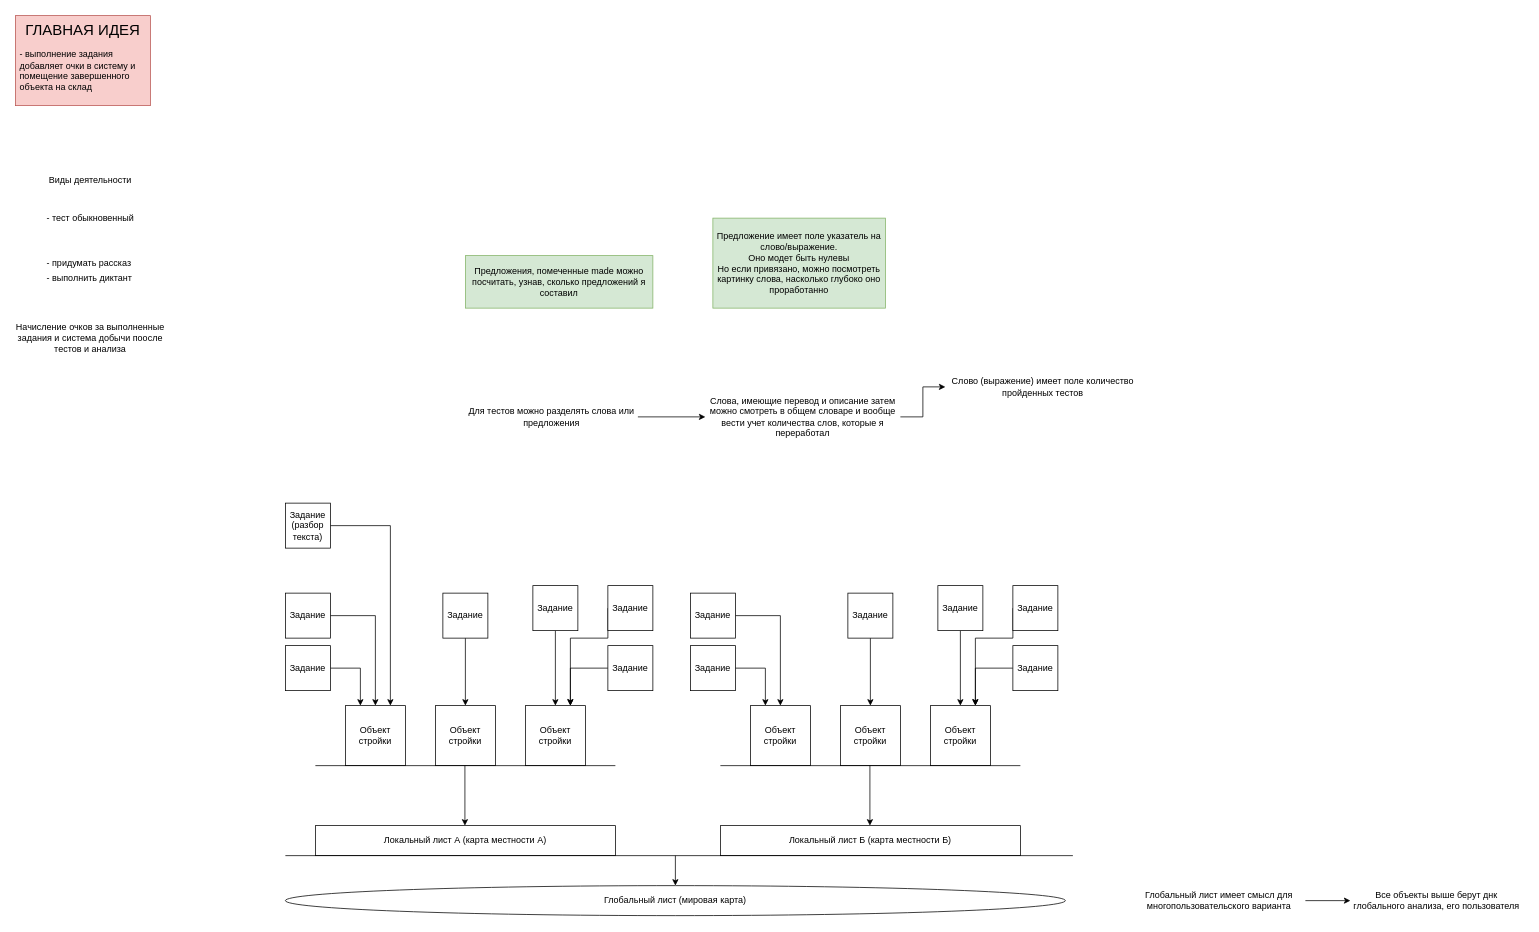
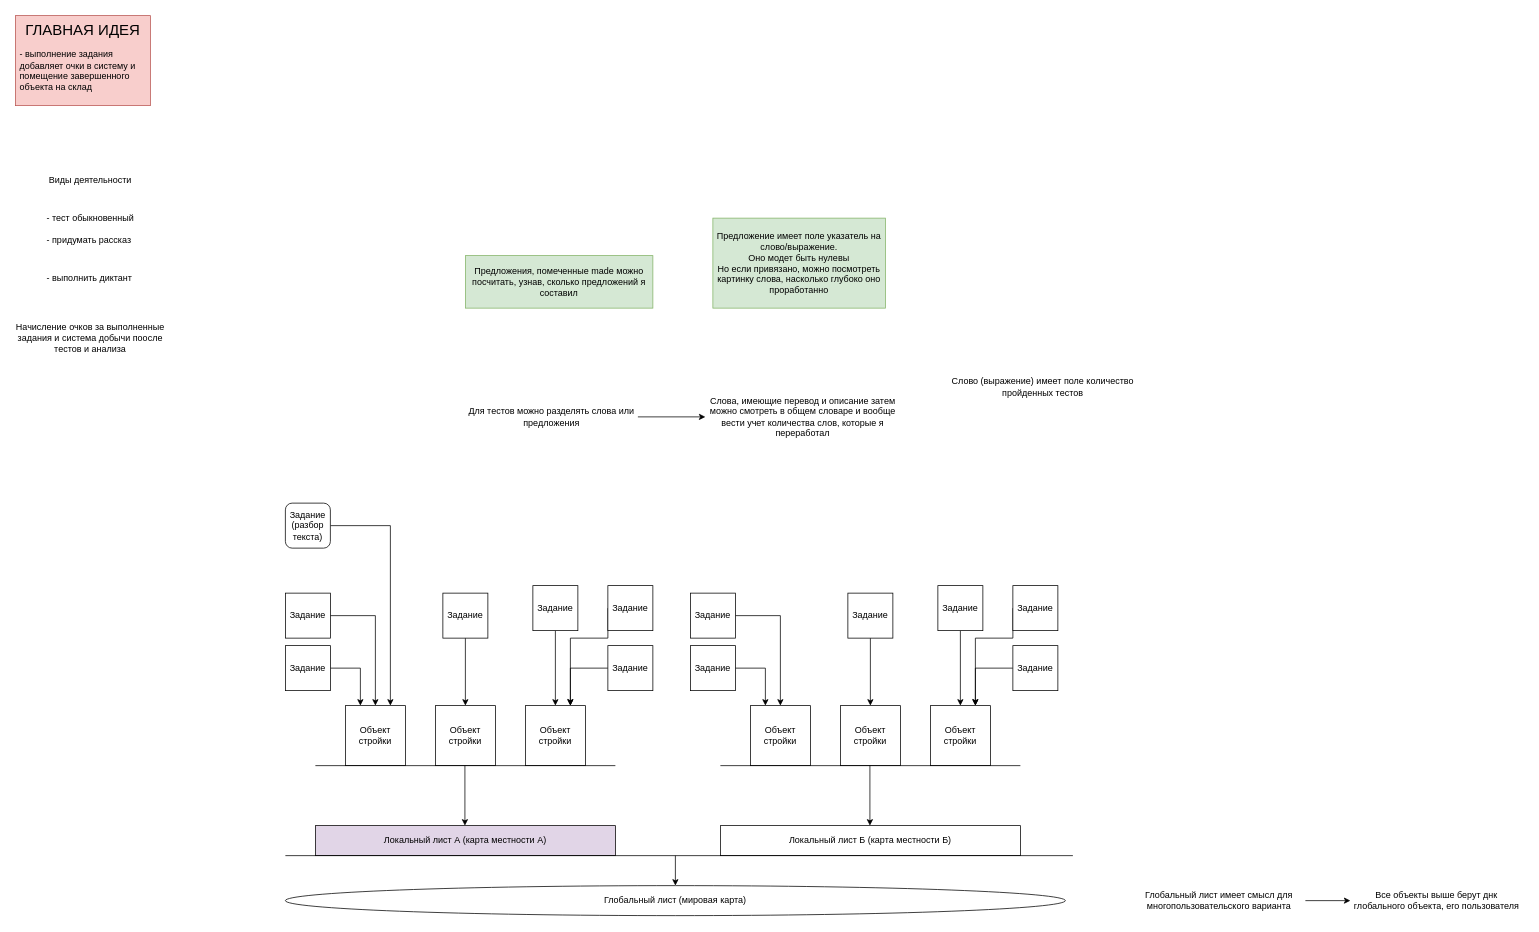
- <mxCell id="55" value="- придумать рассказ" style="text;html=1;strokeColor=none;fillColor=none;align=left;verticalAlign=middle;whiteSpace=wrap;rounded=0;" vertex="1" parent="1"><mxGeometry x="60" y="340" width="200" height="20" as="geometry" /></mxCell>
+ <mxCell id="55" value="- придумать рассказ" style="text;html=1;strokeColor=none;fillColor=none;align=left;verticalAlign=middle;whiteSpace=wrap;rounded=0;" vertex="1" parent="1"><mxGeometry x="60" y="310" width="200" height="20" as="geometry" /></mxCell>
- <mxCell id="43" style="edgeStyle=orthogonalEdgeStyle;rounded=0;orthogonalLoop=1;jettySize=auto;html=1;exitX=1;exitY=0.5;exitDx=0;exitDy=0;entryX=0;entryY=0.5;entryDx=0;entryDy=0;" parent="1" source="44" target="45" edge="1"><mxGeometry relative="1" as="geometry" /></mxCell>
- <mxCell id="52" value="Задание (разбор текста)" style="rounded=0;whiteSpace=wrap;html=1;" parent="1" vertex="1"><mxGeometry x="380" y="670" width="60" height="60" as="geometry" /></mxCell>
+ <mxCell id="52" value="Задание (разбор текста)" style="whiteSpace=wrap;html=1;rounded=1;" parent="1" vertex="1"><mxGeometry x="380" y="670" width="60" height="60" as="geometry" /></mxCell>
- <mxCell id="3" value="Локальный лист А (карта местности А)" style="rounded=0;whiteSpace=wrap;html=1;" parent="1" vertex="1"><mxGeometry x="420" y="1100" width="400" height="40" as="geometry" /></mxCell>
+ <mxCell id="3" value="Локальный лист А (карта местности А)" style="rounded=0;whiteSpace=wrap;html=1;fillColor=#e1d5e7;" parent="1" vertex="1"><mxGeometry x="420" y="1100" width="400" height="40" as="geometry" /></mxCell>
- <mxCell id="50" value="Все объекты выше берут днк глобального анализа, его пользователя" style="text;html=1;strokeColor=none;fillColor=none;align=center;verticalAlign=middle;whiteSpace=wrap;rounded=0;" parent="1" vertex="1"><mxGeometry x="1800" y="1185" width="230" height="30" as="geometry" /></mxCell>
+ <mxCell id="50" value="Все объекты выше берут днк глобального объекта, его пользователя" style="text;html=1;strokeColor=none;fillColor=none;align=center;verticalAlign=middle;whiteSpace=wrap;rounded=0;" parent="1" vertex="1"><mxGeometry x="1800" y="1185" width="230" height="30" as="geometry" /></mxCell>
